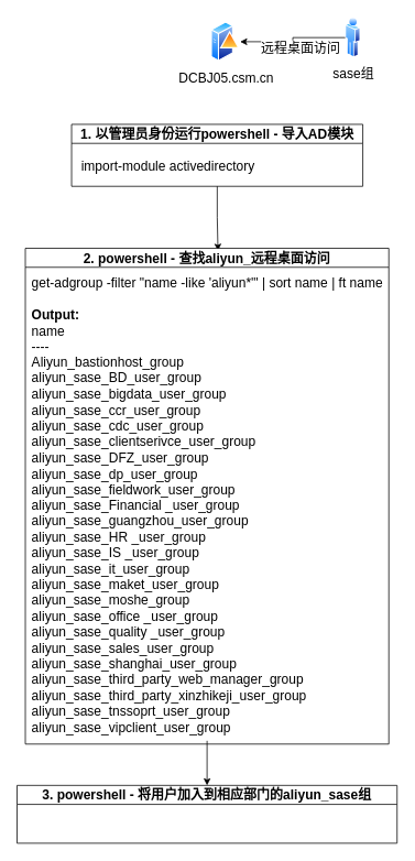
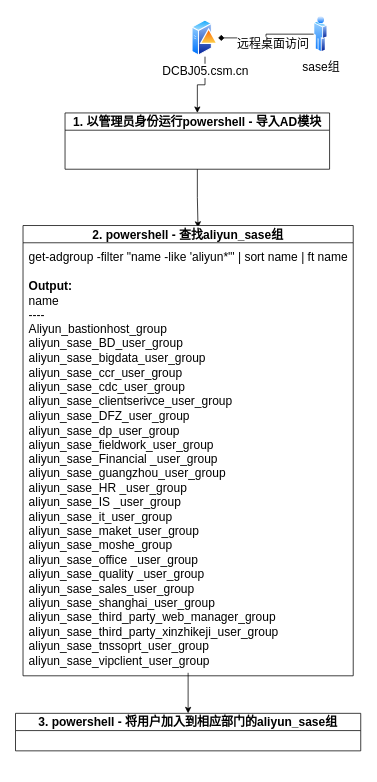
- <mxCell id="4" style="edgeStyle=orthogonalEdgeStyle;rounded=0;orthogonalLoop=1;jettySize=auto;html=1;" edge="1" parent="1" source="6" target="3"><mxGeometry relative="1" as="geometry" /></mxCell>
+ <mxCell id="4" style="edgeStyle=orthogonalEdgeStyle;rounded=0;orthogonalLoop=1;jettySize=auto;html=1;endArrow=diamond;" edge="1" parent="1" source="6" target="3"><mxGeometry relative="1" as="geometry" /></mxCell>
+ <mxCell id="2" style="edgeStyle=orthogonalEdgeStyle;rounded=0;orthogonalLoop=1;jettySize=auto;html=1;" edge="1" parent="1" source="3" target="8"><mxGeometry relative="1" as="geometry" /></mxCell>
- <mxCell id="9" value="import-module activedirectory&lt;br style=&quot;font-size: 16px;&quot;&gt;" style="text;html=1;align=left;verticalAlign=middle;resizable=0;points=[];autosize=1;strokeColor=none;fillColor=none;fontSize=16;" vertex="1" parent="8"><mxGeometry x="10" y="35" width="230" height="30" as="geometry" /></mxCell>
- <mxCell id="10" value="2. powershell - 查找aliyun_远程桌面访问" style="swimlane;whiteSpace=wrap;html=1;fontSize=16;" vertex="1" parent="1"><mxGeometry x="30" y="300" width="440" height="600" as="geometry" /></mxCell>
+ <mxCell id="10" value="2. powershell - 查找aliyun_sase组" style="swimlane;whiteSpace=wrap;html=1;fontSize=16;" vertex="1" parent="1"><mxGeometry x="30" y="300" width="440" height="600" as="geometry" /></mxCell>
- <mxCell id="12" value="3. powershell - 将用户加入到相应部门的aliyun_sase组" style="swimlane;whiteSpace=wrap;html=1;fontSize=16;" vertex="1" parent="1"><mxGeometry x="20" y="950" width="460" height="70" as="geometry" /></mxCell>
+ <mxCell id="12" value="3. powershell - 将用户加入到相应部门的aliyun_sase组" style="swimlane;whiteSpace=wrap;html=1;fontSize=16;" vertex="1" parent="1"><mxGeometry x="20" y="950" width="460" height="50" as="geometry" /></mxCell>
